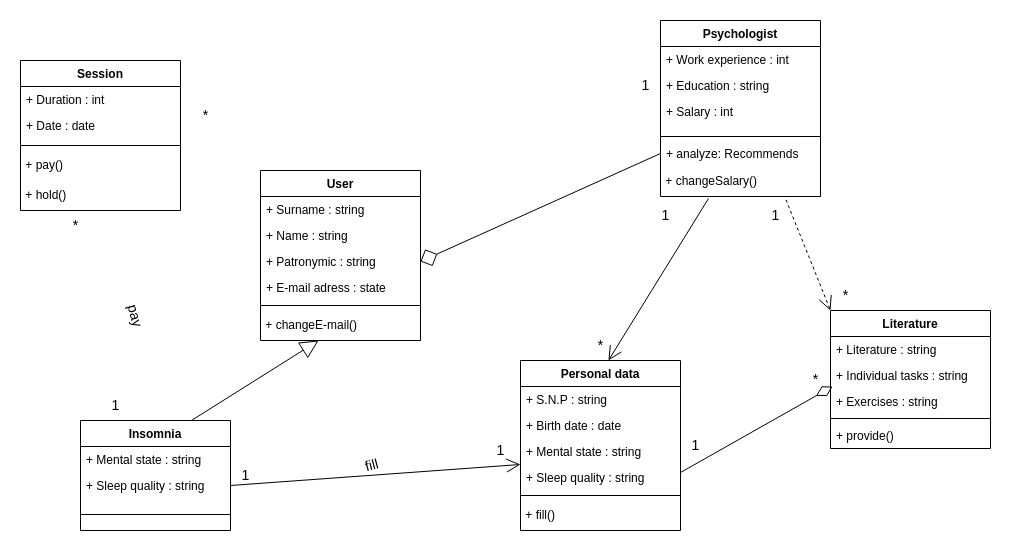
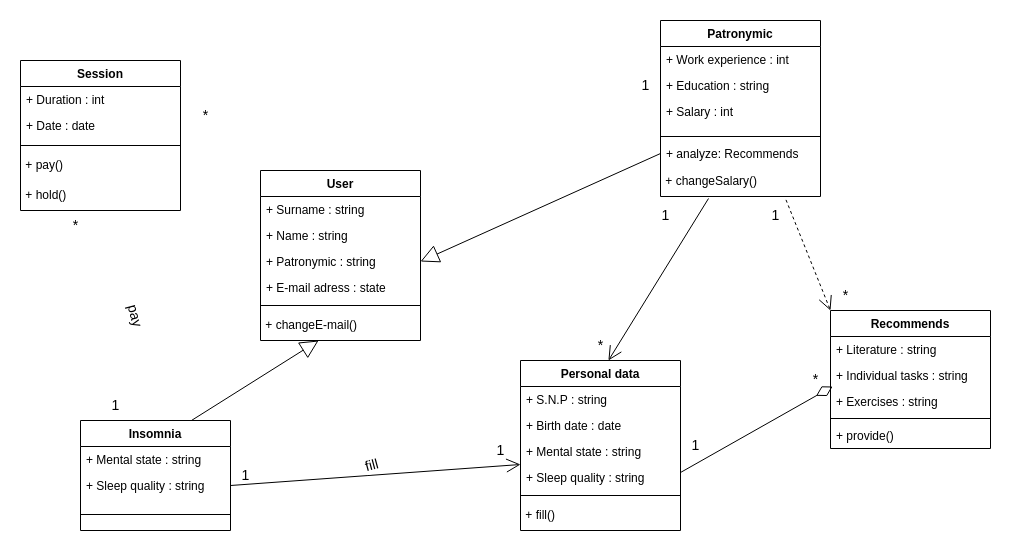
- <mxCell id="34" value="Psychologist" style="swimlane;fontStyle=1;align=center;verticalAlign=top;childLayout=stackLayout;horizontal=1;startSize=26;horizontalStack=0;resizeParent=1;resizeParentMax=0;resizeLast=0;collapsible=1;marginBottom=0;" vertex="1" parent="1"><mxGeometry x="660" y="20" width="160" height="176" as="geometry" /></mxCell>
+ <mxCell id="34" value="Patronymic" style="swimlane;fontStyle=1;align=center;verticalAlign=top;childLayout=stackLayout;horizontal=1;startSize=26;horizontalStack=0;resizeParent=1;resizeParentMax=0;resizeLast=0;collapsible=1;marginBottom=0;" vertex="1" parent="1"><mxGeometry x="660" y="20" width="160" height="176" as="geometry" /></mxCell>
- <mxCell id="45" value="" style="endArrow=diamond;endSize=16;endFill=0;html=1;exitX=0;exitY=0.5;exitDx=0;exitDy=0;entryX=1;entryY=0.5;entryDx=0;entryDy=0;" edge="1" parent="1" source="39" target="5"><mxGeometry x="0.007" y="-8" width="160" relative="1" as="geometry"><mxPoint x="520" y="286" as="sourcePoint" /><mxPoint x="647.13" y="206" as="targetPoint" /><mxPoint as="offset" /><Array as="points" /></mxGeometry></mxCell>
+ <mxCell id="45" value="" style="endArrow=block;endSize=16;endFill=0;html=1;exitX=0;exitY=0.5;exitDx=0;exitDy=0;entryX=1;entryY=0.5;entryDx=0;entryDy=0;" edge="1" parent="1" source="39" target="5"><mxGeometry x="0.007" y="-8" width="160" relative="1" as="geometry"><mxPoint x="520" y="286" as="sourcePoint" /><mxPoint x="647.13" y="206" as="targetPoint" /><mxPoint as="offset" /><Array as="points" /></mxGeometry></mxCell>
- <mxCell id="28" value="Literature" style="swimlane;fontStyle=1;align=center;verticalAlign=top;childLayout=stackLayout;horizontal=1;startSize=26;horizontalStack=0;resizeParent=1;resizeParentMax=0;resizeLast=0;collapsible=1;marginBottom=0;" vertex="1" parent="1"><mxGeometry x="830" y="310" width="160" height="138" as="geometry" /></mxCell>
+ <mxCell id="28" value="Recommends" style="swimlane;fontStyle=1;align=center;verticalAlign=top;childLayout=stackLayout;horizontal=1;startSize=26;horizontalStack=0;resizeParent=1;resizeParentMax=0;resizeLast=0;collapsible=1;marginBottom=0;" vertex="1" parent="1"><mxGeometry x="830" y="310" width="160" height="138" as="geometry" /></mxCell>
